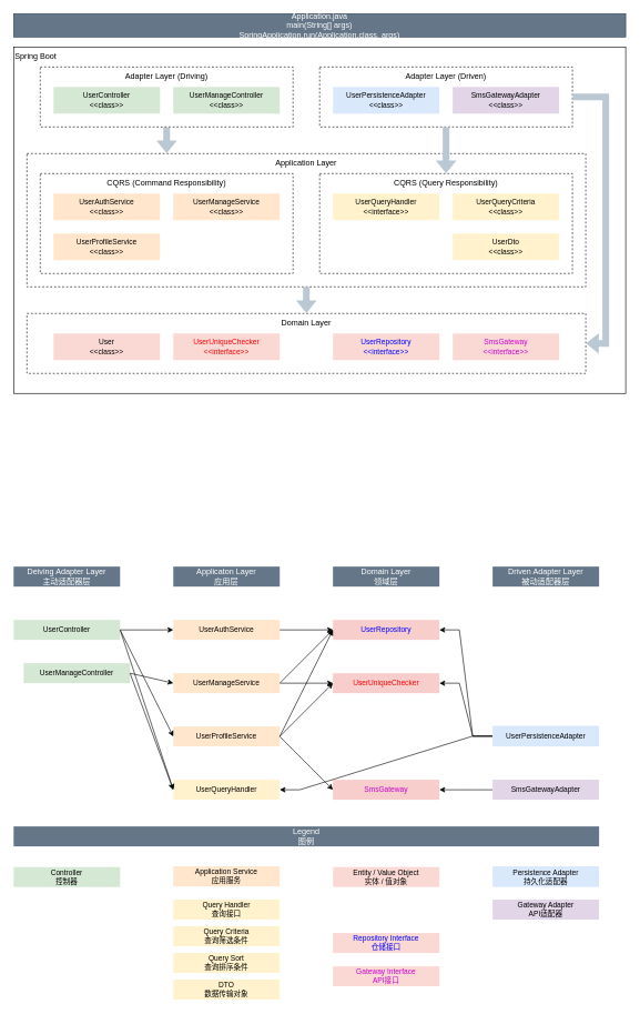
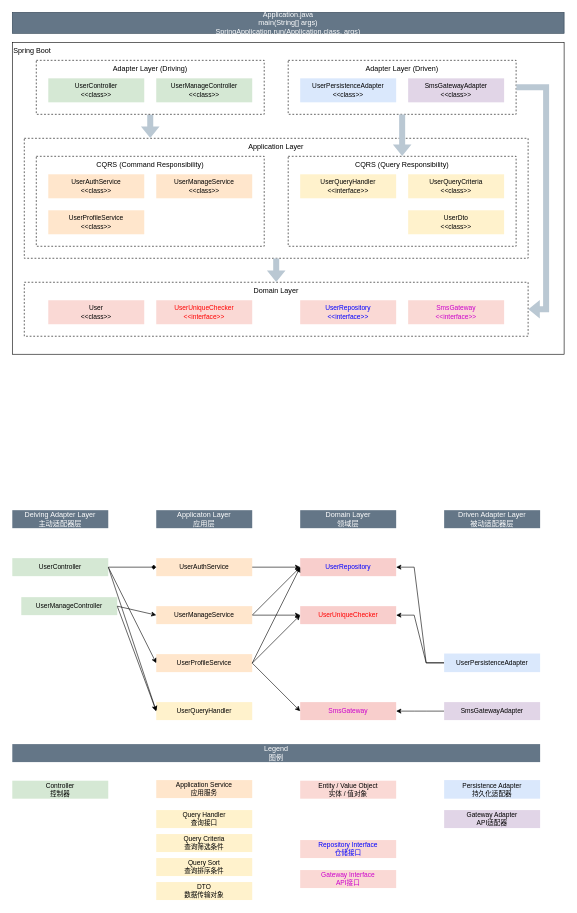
- <mxCell id="44" style="rounded=0;orthogonalLoop=1;jettySize=auto;html=1;exitX=1;exitY=0.5;exitDx=0;exitDy=0;entryX=0;entryY=0.5;entryDx=0;entryDy=0;" parent="1" source="46" target="21" edge="1"><mxGeometry relative="1" as="geometry" /></mxCell>
+ <mxCell id="44" style="rounded=0;orthogonalLoop=1;jettySize=auto;html=1;exitX=1;exitY=0.5;exitDx=0;exitDy=0;entryX=0;entryY=0.5;entryDx=0;entryDy=0;endArrow=diamond;" parent="1" source="46" target="21" edge="1"><mxGeometry relative="1" as="geometry" /></mxCell>
- <mxCell id="35" style="rounded=0;orthogonalLoop=1;jettySize=auto;html=1;exitX=0;exitY=0.5;exitDx=0;exitDy=0;entryX=1;entryY=0.5;entryDx=0;entryDy=0;edgeStyle=entityRelationEdgeStyle;" parent="1" source="36" target="38" edge="1"><mxGeometry relative="1" as="geometry" /></mxCell>
